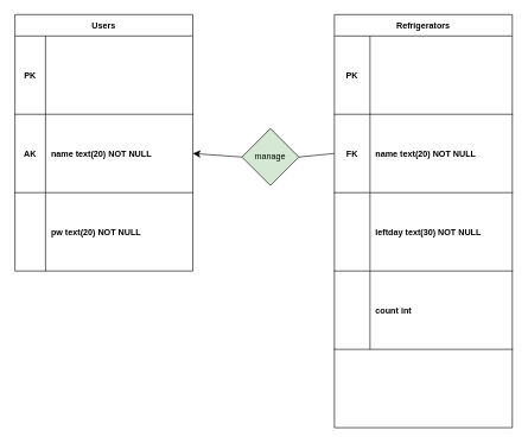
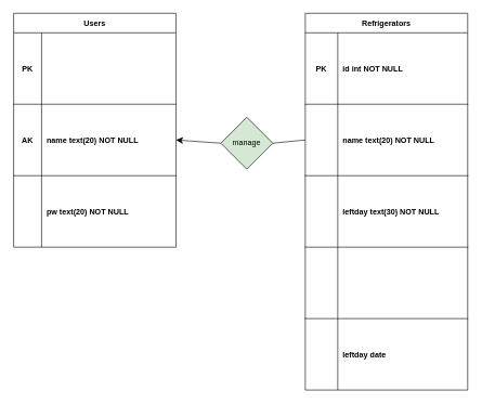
+ <mxCell id="5" value="id int NOT NULL" style="shape=partialRectangle;overflow=hidden;connectable=0;fillColor=none;top=0;left=0;bottom=0;right=0;align=left;spacingLeft=6;fontStyle=1;" parent="3" vertex="1"><mxGeometry x="50" width="200" height="110" as="geometry"><mxRectangle width="200" height="110" as="alternateBounds" /></mxGeometry></mxCell>
- <mxCell id="7" value="FK" style="shape=partialRectangle;overflow=hidden;connectable=0;fillColor=none;top=0;left=0;bottom=0;right=0;fontStyle=1;" vertex="1" parent="6"><mxGeometry width="50" height="110" as="geometry"><mxRectangle width="50" height="110" as="alternateBounds" /></mxGeometry></mxCell>
- <mxCell id="14" value="count int" style="shape=partialRectangle;overflow=hidden;connectable=0;fillColor=none;top=0;left=0;bottom=0;right=0;align=left;spacingLeft=6;fontStyle=1;" vertex="1" parent="12"><mxGeometry x="50" width="200" height="110" as="geometry"><mxRectangle width="200" height="110" as="alternateBounds" /></mxGeometry></mxCell>
+ <mxCell id="17" value="leftday date" style="shape=partialRectangle;overflow=hidden;connectable=0;fillColor=none;top=0;left=0;bottom=0;right=0;align=left;spacingLeft=6;fontStyle=1" parent="15" vertex="1"><mxGeometry x="50" width="200" height="110" as="geometry"><mxRectangle width="200" height="110" as="alternateBounds" /></mxGeometry></mxCell>
